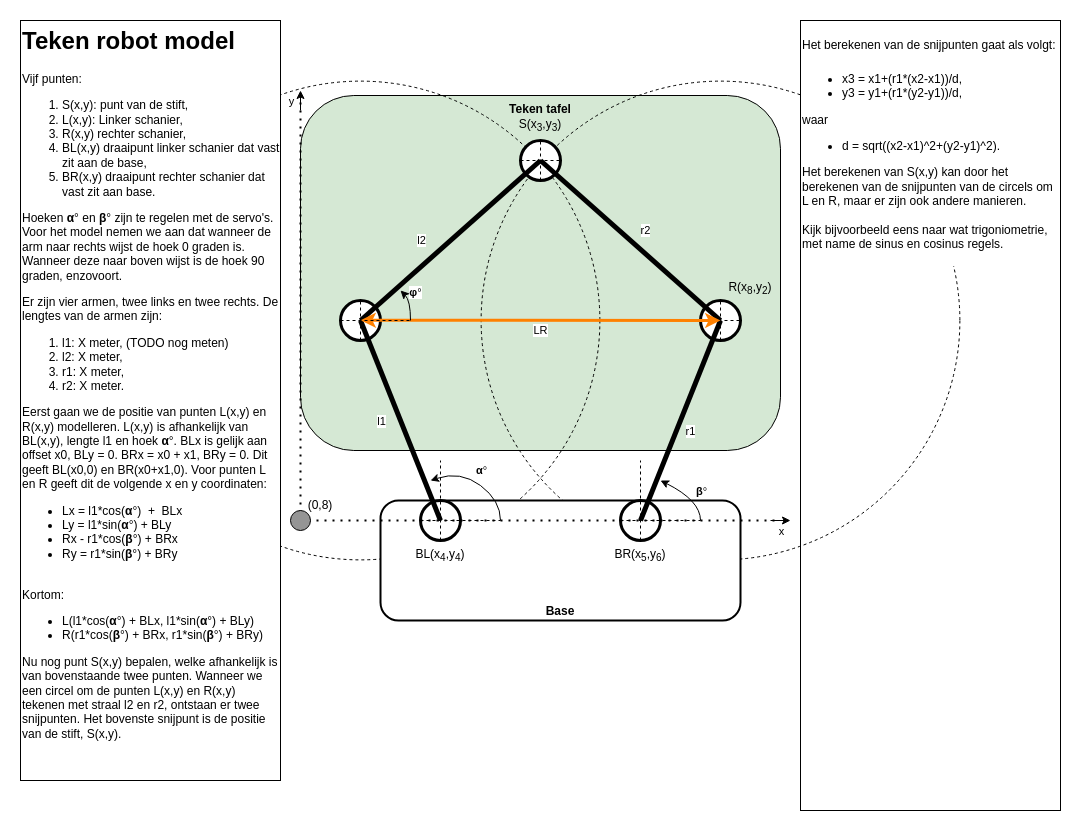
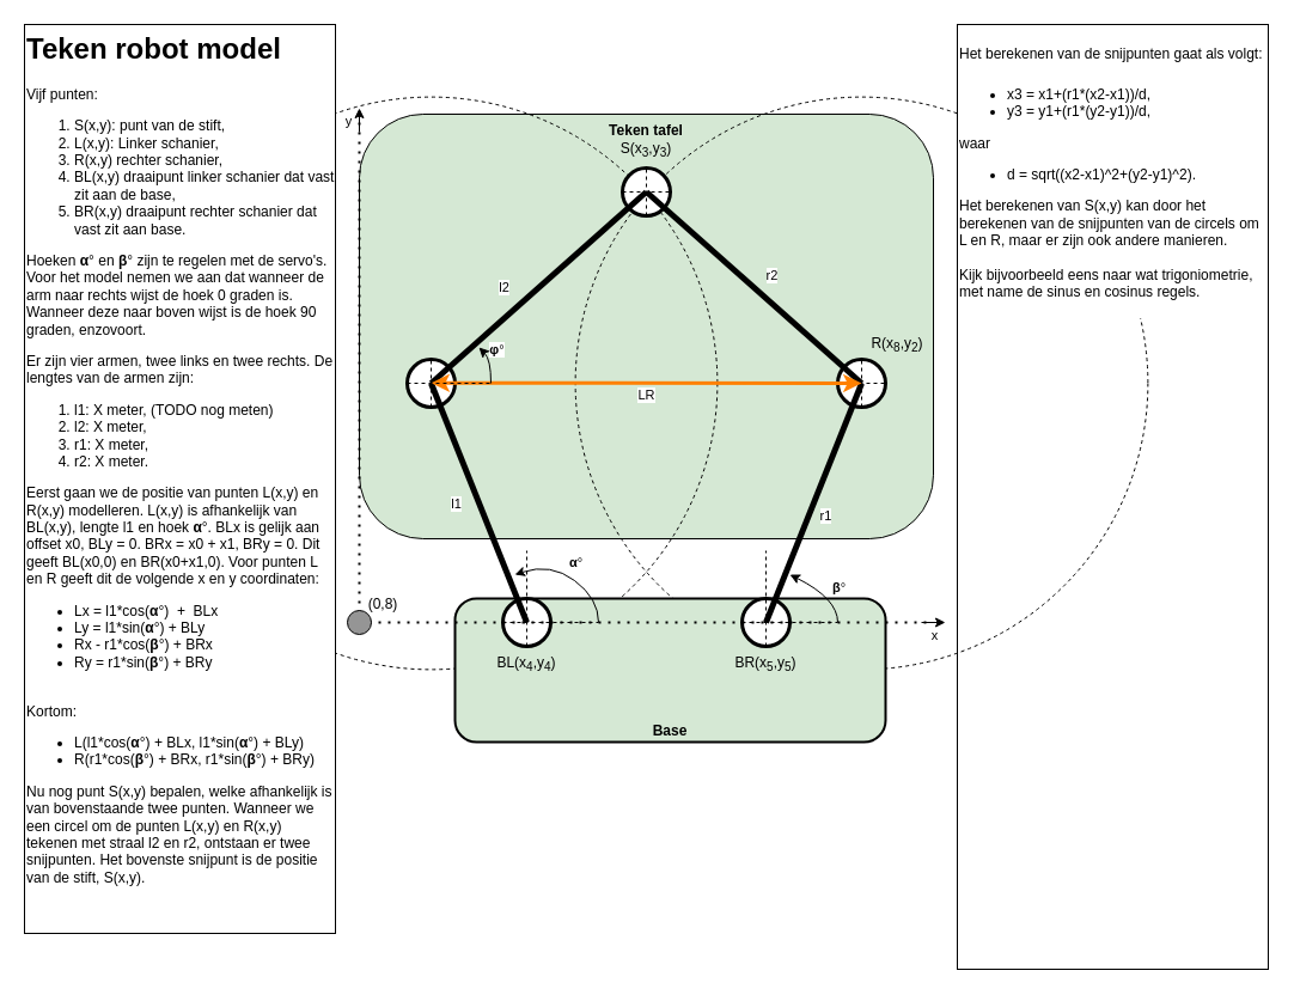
- <mxCell id="30" value="BR(x&lt;sub&gt;5&lt;/sub&gt;,y&lt;sub&gt;6&lt;/sub&gt;)" style="text;html=1;align=center;verticalAlign=middle;whiteSpace=wrap;rounded=0;" parent="1" vertex="1"><mxGeometry x="610" y="540" width="60" height="30" as="geometry" /></mxCell>
+ <mxCell id="30" value="BR(x&lt;sub&gt;5&lt;/sub&gt;,y&lt;sub&gt;5&lt;/sub&gt;)" style="text;html=1;align=center;verticalAlign=middle;whiteSpace=wrap;rounded=0;" parent="1" vertex="1"><mxGeometry x="610" y="540" width="60" height="30" as="geometry" /></mxCell>
- <mxCell id="5" value="&lt;b&gt;Base&lt;/b&gt;" style="rounded=1;whiteSpace=wrap;html=1;verticalAlign=bottom;strokeWidth=2;" parent="1" vertex="1"><mxGeometry x="380" y="500" width="360" height="120" as="geometry" /></mxCell>
+ <mxCell id="5" value="&lt;b&gt;Base&lt;/b&gt;" style="rounded=1;whiteSpace=wrap;html=1;verticalAlign=bottom;strokeWidth=2;fillColor=#d5e8d4;" parent="1" vertex="1"><mxGeometry x="380" y="500" width="360" height="120" as="geometry" /></mxCell>
